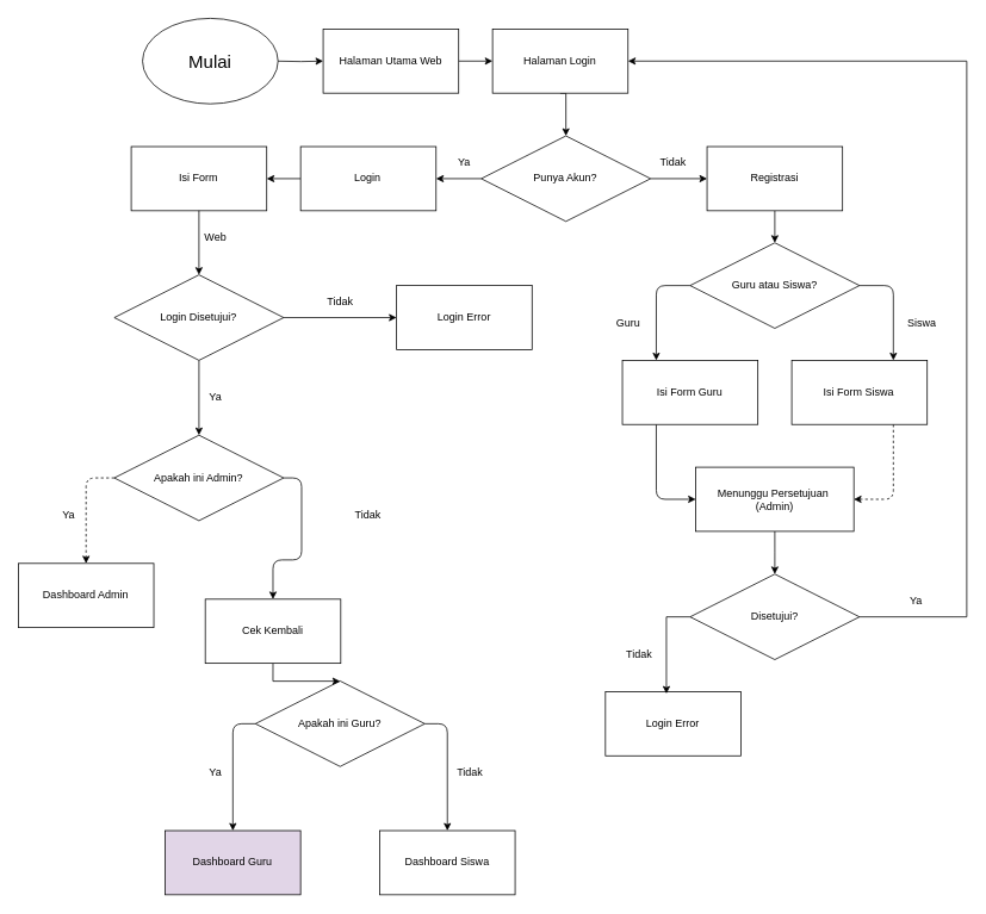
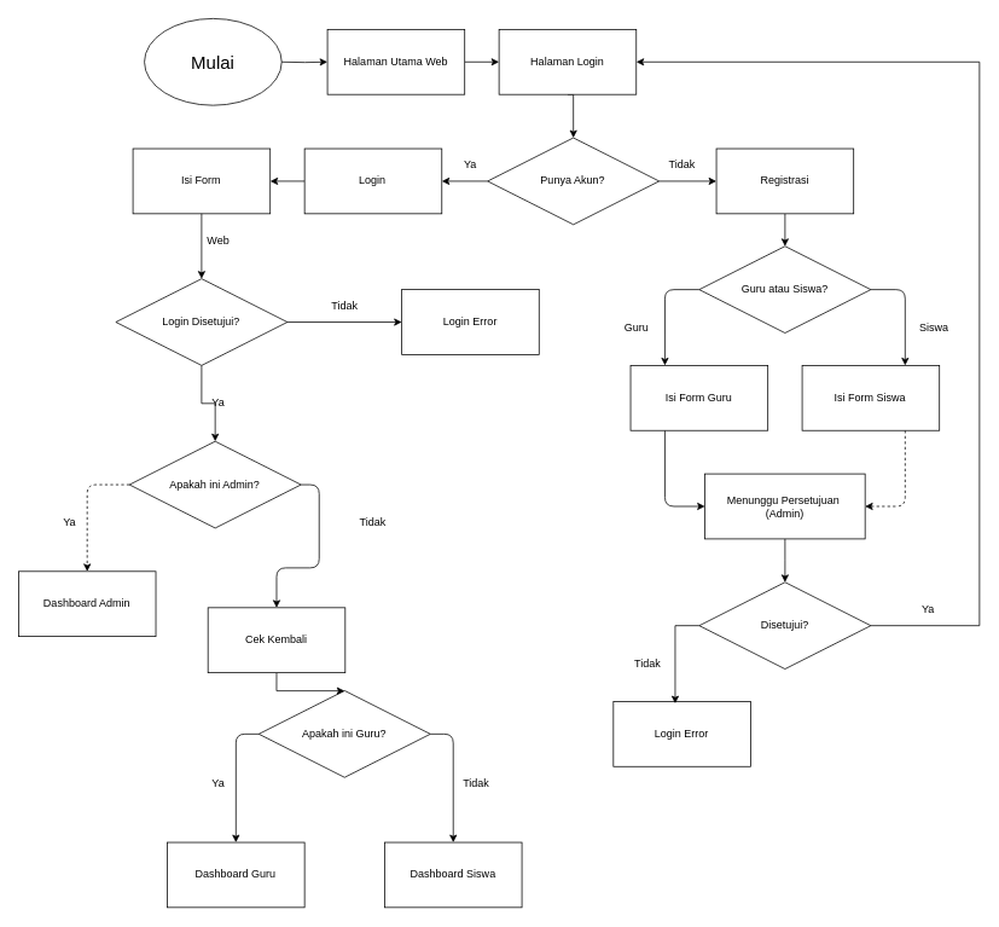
- <mxCell id="32" value="Apakah ini Admin?" style="rhombus;whiteSpace=wrap;html=1;" parent="2" vertex="1"><mxGeometry x="107.262" y="466.098" width="189.286" height="95.61" as="geometry" /></mxCell>
+ <mxCell id="32" value="Apakah ini Admin?" style="rhombus;whiteSpace=wrap;html=1;" parent="2" vertex="1"><mxGeometry x="122.262" y="466.098" width="189.286" height="95.61" as="geometry" /></mxCell>
- <mxCell id="37" value="Dashboard Guru" style="rounded=0;whiteSpace=wrap;html=1;fillColor=#e1d5e7;" parent="2" vertex="1"><mxGeometry x="164.048" y="908.293" width="151.429" height="71.707" as="geometry" /></mxCell>
+ <mxCell id="37" value="Dashboard Guru" style="rounded=0;whiteSpace=wrap;html=1;" parent="2" vertex="1"><mxGeometry x="164.048" y="908.293" width="151.429" height="71.707" as="geometry" /></mxCell>
